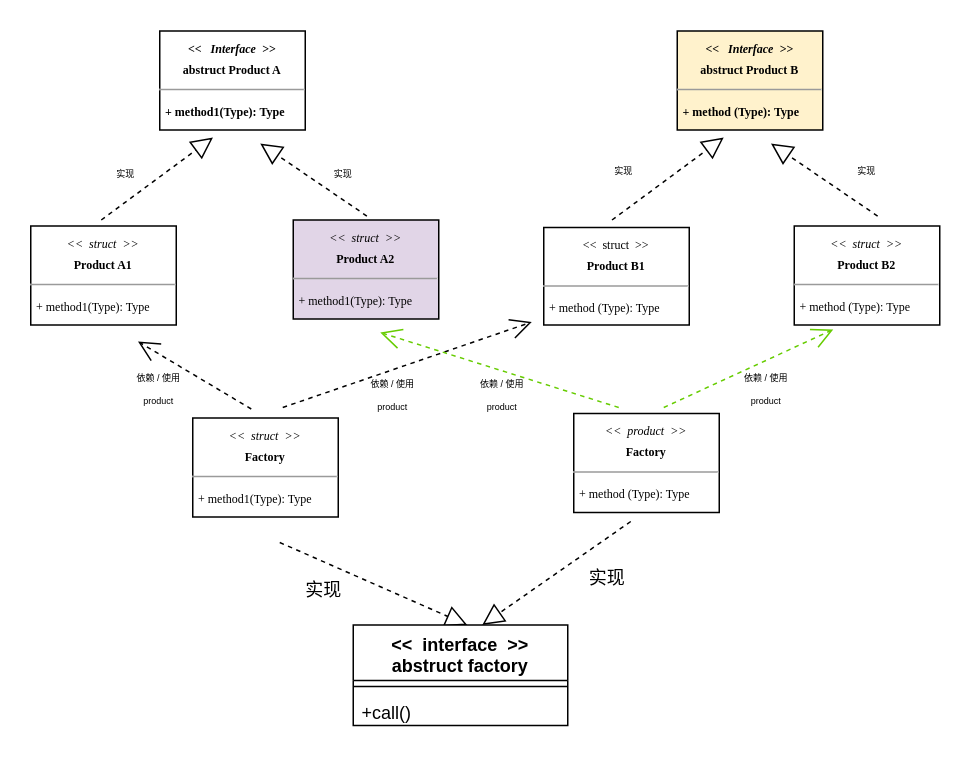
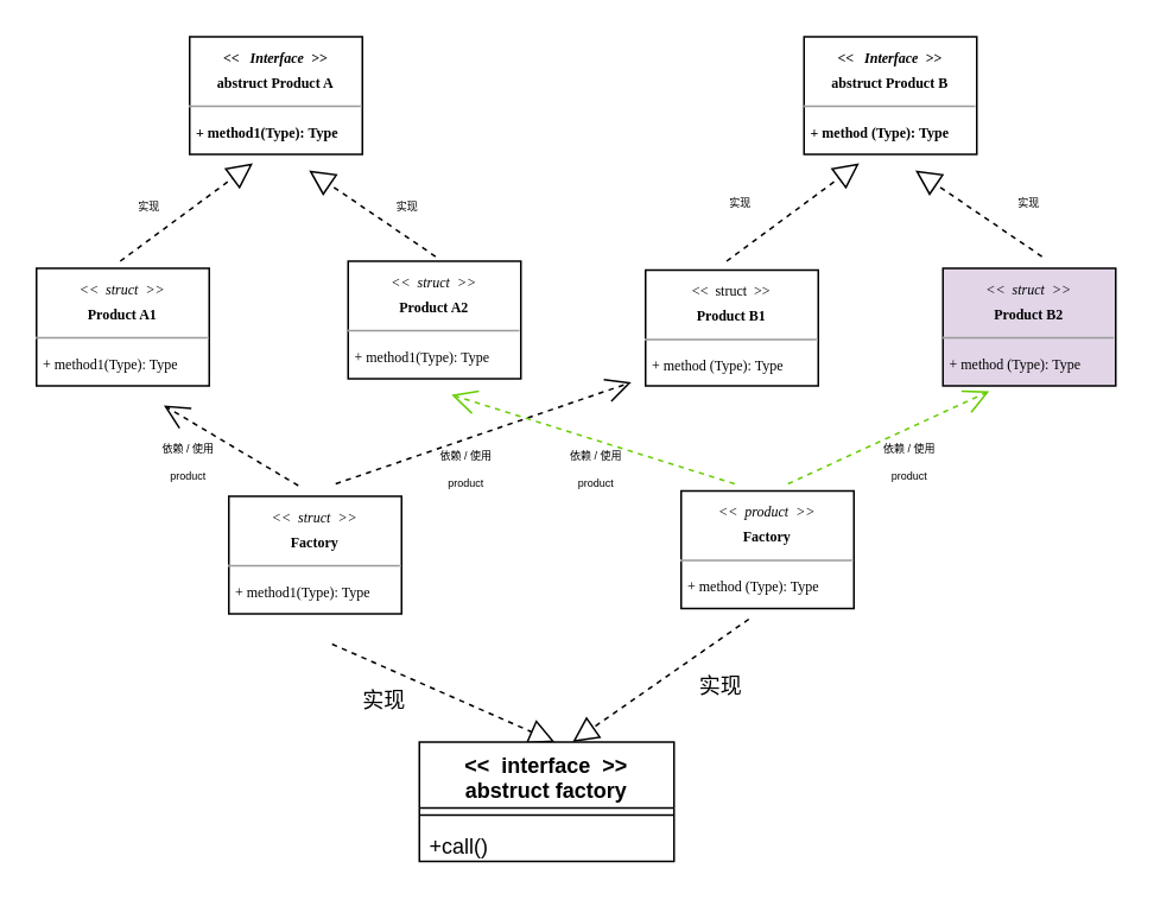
- <mxCell id="5" value="&lt;p style=&quot;margin: 0px ; margin-top: 4px ; text-align: center&quot;&gt;&lt;font style=&quot;font-size: 8px ; line-height: 90%&quot; face=&quot;Times New Roman&quot;&gt;&lt;i&gt;&amp;lt;&amp;lt;&amp;nbsp; &amp;nbsp;Interface&amp;nbsp; &amp;gt;&amp;gt;&lt;/i&gt;&lt;br&gt;&lt;span&gt;abstruct Product B&lt;/span&gt;&lt;/font&gt;&lt;/p&gt;&lt;hr size=&quot;1&quot;&gt;&lt;p style=&quot;margin: 0px ; margin-left: 4px&quot;&gt;&lt;span style=&quot;font-size: 8px ; font-family: &amp;#34;times new roman&amp;#34;&quot;&gt;+ method (Type): Type&lt;/span&gt;&lt;br&gt;&lt;/p&gt;&lt;p style=&quot;margin: 0px ; margin-left: 4px&quot;&gt;&lt;font face=&quot;Times New Roman&quot; style=&quot;font-size: 8px&quot;&gt;&lt;br&gt;&lt;/font&gt;&lt;/p&gt;" style="verticalAlign=top;align=left;overflow=fill;fontSize=12;fontFamily=Helvetica;html=1;fontStyle=1;fillColor=#fff2cc;" vertex="1" parent="1"><mxGeometry x="451" y="20" width="97" height="66" as="geometry" /></mxCell>
+ <mxCell id="5" value="&lt;p style=&quot;margin: 0px ; margin-top: 4px ; text-align: center&quot;&gt;&lt;font style=&quot;font-size: 8px ; line-height: 90%&quot; face=&quot;Times New Roman&quot;&gt;&lt;i&gt;&amp;lt;&amp;lt;&amp;nbsp; &amp;nbsp;Interface&amp;nbsp; &amp;gt;&amp;gt;&lt;/i&gt;&lt;br&gt;&lt;span&gt;abstruct Product B&lt;/span&gt;&lt;/font&gt;&lt;/p&gt;&lt;hr size=&quot;1&quot;&gt;&lt;p style=&quot;margin: 0px ; margin-left: 4px&quot;&gt;&lt;span style=&quot;font-size: 8px ; font-family: &amp;#34;times new roman&amp;#34;&quot;&gt;+ method (Type): Type&lt;/span&gt;&lt;br&gt;&lt;/p&gt;&lt;p style=&quot;margin: 0px ; margin-left: 4px&quot;&gt;&lt;font face=&quot;Times New Roman&quot; style=&quot;font-size: 8px&quot;&gt;&lt;br&gt;&lt;/font&gt;&lt;/p&gt;" style="verticalAlign=top;align=left;overflow=fill;fontSize=12;fontFamily=Helvetica;html=1;fontStyle=1" vertex="1" parent="1"><mxGeometry x="451" y="20" width="97" height="66" as="geometry" /></mxCell>
- <mxCell id="4" value="&lt;p style=&quot;margin: 0px ; margin-top: 4px ; text-align: center&quot;&gt;&lt;font style=&quot;font-size: 8px ; line-height: 90%&quot; face=&quot;Times New Roman&quot;&gt;&lt;i&gt;&amp;lt;&amp;lt;&amp;nbsp; struct&amp;nbsp; &amp;gt;&amp;gt;&lt;/i&gt;&lt;br&gt;&lt;b&gt;Product A2&lt;/b&gt;&lt;/font&gt;&lt;/p&gt;&lt;hr size=&quot;1&quot;&gt;&lt;p style=&quot;margin: 0px ; margin-left: 4px&quot;&gt;&lt;span style=&quot;font-size: 8px ; font-family: &amp;#34;times new roman&amp;#34;&quot;&gt;+ method1(Type): Type&lt;/span&gt;&lt;br&gt;&lt;/p&gt;&lt;p style=&quot;margin: 0px ; margin-left: 4px&quot;&gt;&lt;font face=&quot;Times New Roman&quot; style=&quot;font-size: 8px&quot;&gt;&lt;br&gt;&lt;/font&gt;&lt;/p&gt;" style="verticalAlign=top;align=left;overflow=fill;fontSize=12;fontFamily=Helvetica;html=1;fillColor=#e1d5e7;" vertex="1" parent="1"><mxGeometry x="195" y="146" width="97" height="66" as="geometry" /></mxCell>
+ <mxCell id="4" value="&lt;p style=&quot;margin: 0px ; margin-top: 4px ; text-align: center&quot;&gt;&lt;font style=&quot;font-size: 8px ; line-height: 90%&quot; face=&quot;Times New Roman&quot;&gt;&lt;i&gt;&amp;lt;&amp;lt;&amp;nbsp; struct&amp;nbsp; &amp;gt;&amp;gt;&lt;/i&gt;&lt;br&gt;&lt;b&gt;Product A2&lt;/b&gt;&lt;/font&gt;&lt;/p&gt;&lt;hr size=&quot;1&quot;&gt;&lt;p style=&quot;margin: 0px ; margin-left: 4px&quot;&gt;&lt;span style=&quot;font-size: 8px ; font-family: &amp;#34;times new roman&amp;#34;&quot;&gt;+ method1(Type): Type&lt;/span&gt;&lt;br&gt;&lt;/p&gt;&lt;p style=&quot;margin: 0px ; margin-left: 4px&quot;&gt;&lt;font face=&quot;Times New Roman&quot; style=&quot;font-size: 8px&quot;&gt;&lt;br&gt;&lt;/font&gt;&lt;/p&gt;" style="verticalAlign=top;align=left;overflow=fill;fontSize=12;fontFamily=Helvetica;html=1;" vertex="1" parent="1"><mxGeometry x="195" y="146" width="97" height="66" as="geometry" /></mxCell>
- <mxCell id="7" value="&lt;p style=&quot;margin: 0px ; margin-top: 4px ; text-align: center&quot;&gt;&lt;font style=&quot;font-size: 8px ; line-height: 90%&quot; face=&quot;Times New Roman&quot;&gt;&lt;i&gt;&amp;lt;&amp;lt;&amp;nbsp; struct&amp;nbsp; &amp;gt;&amp;gt;&lt;/i&gt;&lt;br&gt;&lt;b&gt;Product B2&lt;/b&gt;&lt;/font&gt;&lt;/p&gt;&lt;hr size=&quot;1&quot;&gt;&lt;p style=&quot;margin: 0px ; margin-left: 4px&quot;&gt;&lt;span style=&quot;font-size: 8px ; font-family: &amp;#34;times new roman&amp;#34;&quot;&gt;+ method (Type): Type&lt;/span&gt;&lt;br&gt;&lt;/p&gt;&lt;p style=&quot;margin: 0px ; margin-left: 4px&quot;&gt;&lt;font face=&quot;Times New Roman&quot; style=&quot;font-size: 8px&quot;&gt;&lt;br&gt;&lt;/font&gt;&lt;/p&gt;" style="verticalAlign=top;align=left;overflow=fill;fontSize=12;fontFamily=Helvetica;html=1;" vertex="1" parent="1"><mxGeometry x="529" y="150" width="97" height="66" as="geometry" /></mxCell>
+ <mxCell id="7" value="&lt;p style=&quot;margin: 0px ; margin-top: 4px ; text-align: center&quot;&gt;&lt;font style=&quot;font-size: 8px ; line-height: 90%&quot; face=&quot;Times New Roman&quot;&gt;&lt;i&gt;&amp;lt;&amp;lt;&amp;nbsp; struct&amp;nbsp; &amp;gt;&amp;gt;&lt;/i&gt;&lt;br&gt;&lt;b&gt;Product B2&lt;/b&gt;&lt;/font&gt;&lt;/p&gt;&lt;hr size=&quot;1&quot;&gt;&lt;p style=&quot;margin: 0px ; margin-left: 4px&quot;&gt;&lt;span style=&quot;font-size: 8px ; font-family: &amp;#34;times new roman&amp;#34;&quot;&gt;+ method (Type): Type&lt;/span&gt;&lt;br&gt;&lt;/p&gt;&lt;p style=&quot;margin: 0px ; margin-left: 4px&quot;&gt;&lt;font face=&quot;Times New Roman&quot; style=&quot;font-size: 8px&quot;&gt;&lt;br&gt;&lt;/font&gt;&lt;/p&gt;" style="verticalAlign=top;align=left;overflow=fill;fontSize=12;fontFamily=Helvetica;html=1;fillColor=#e1d5e7;" vertex="1" parent="1"><mxGeometry x="529" y="150" width="97" height="66" as="geometry" /></mxCell>
